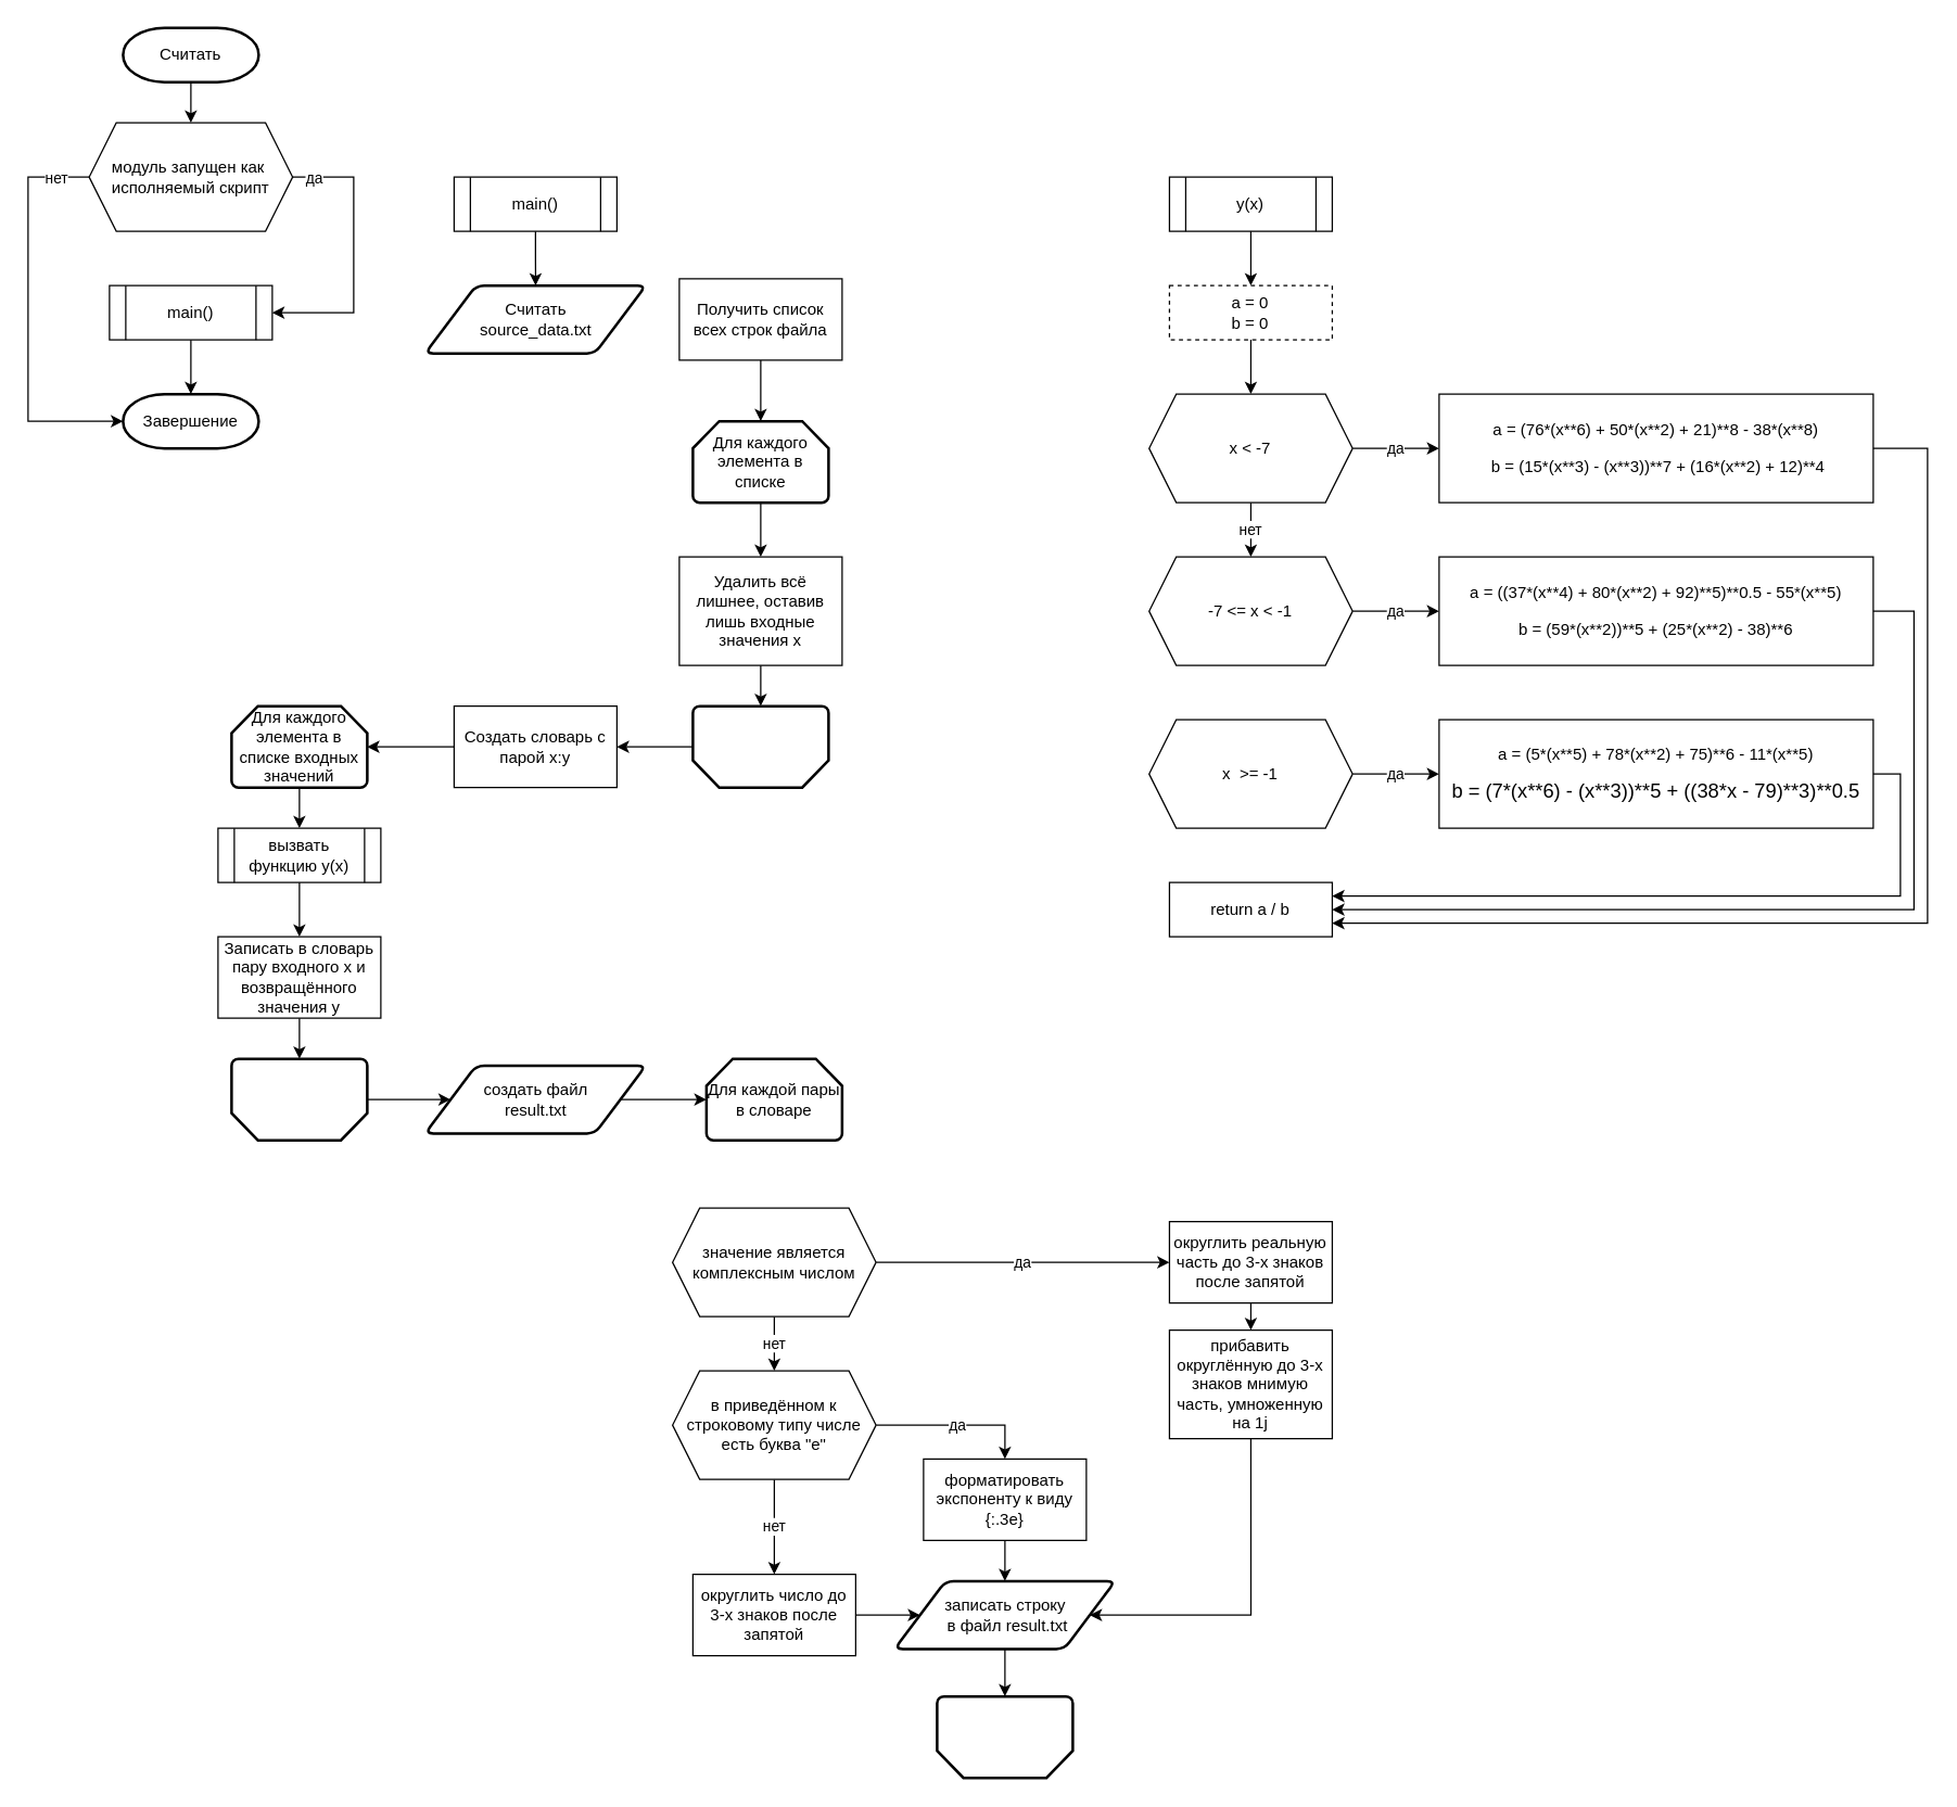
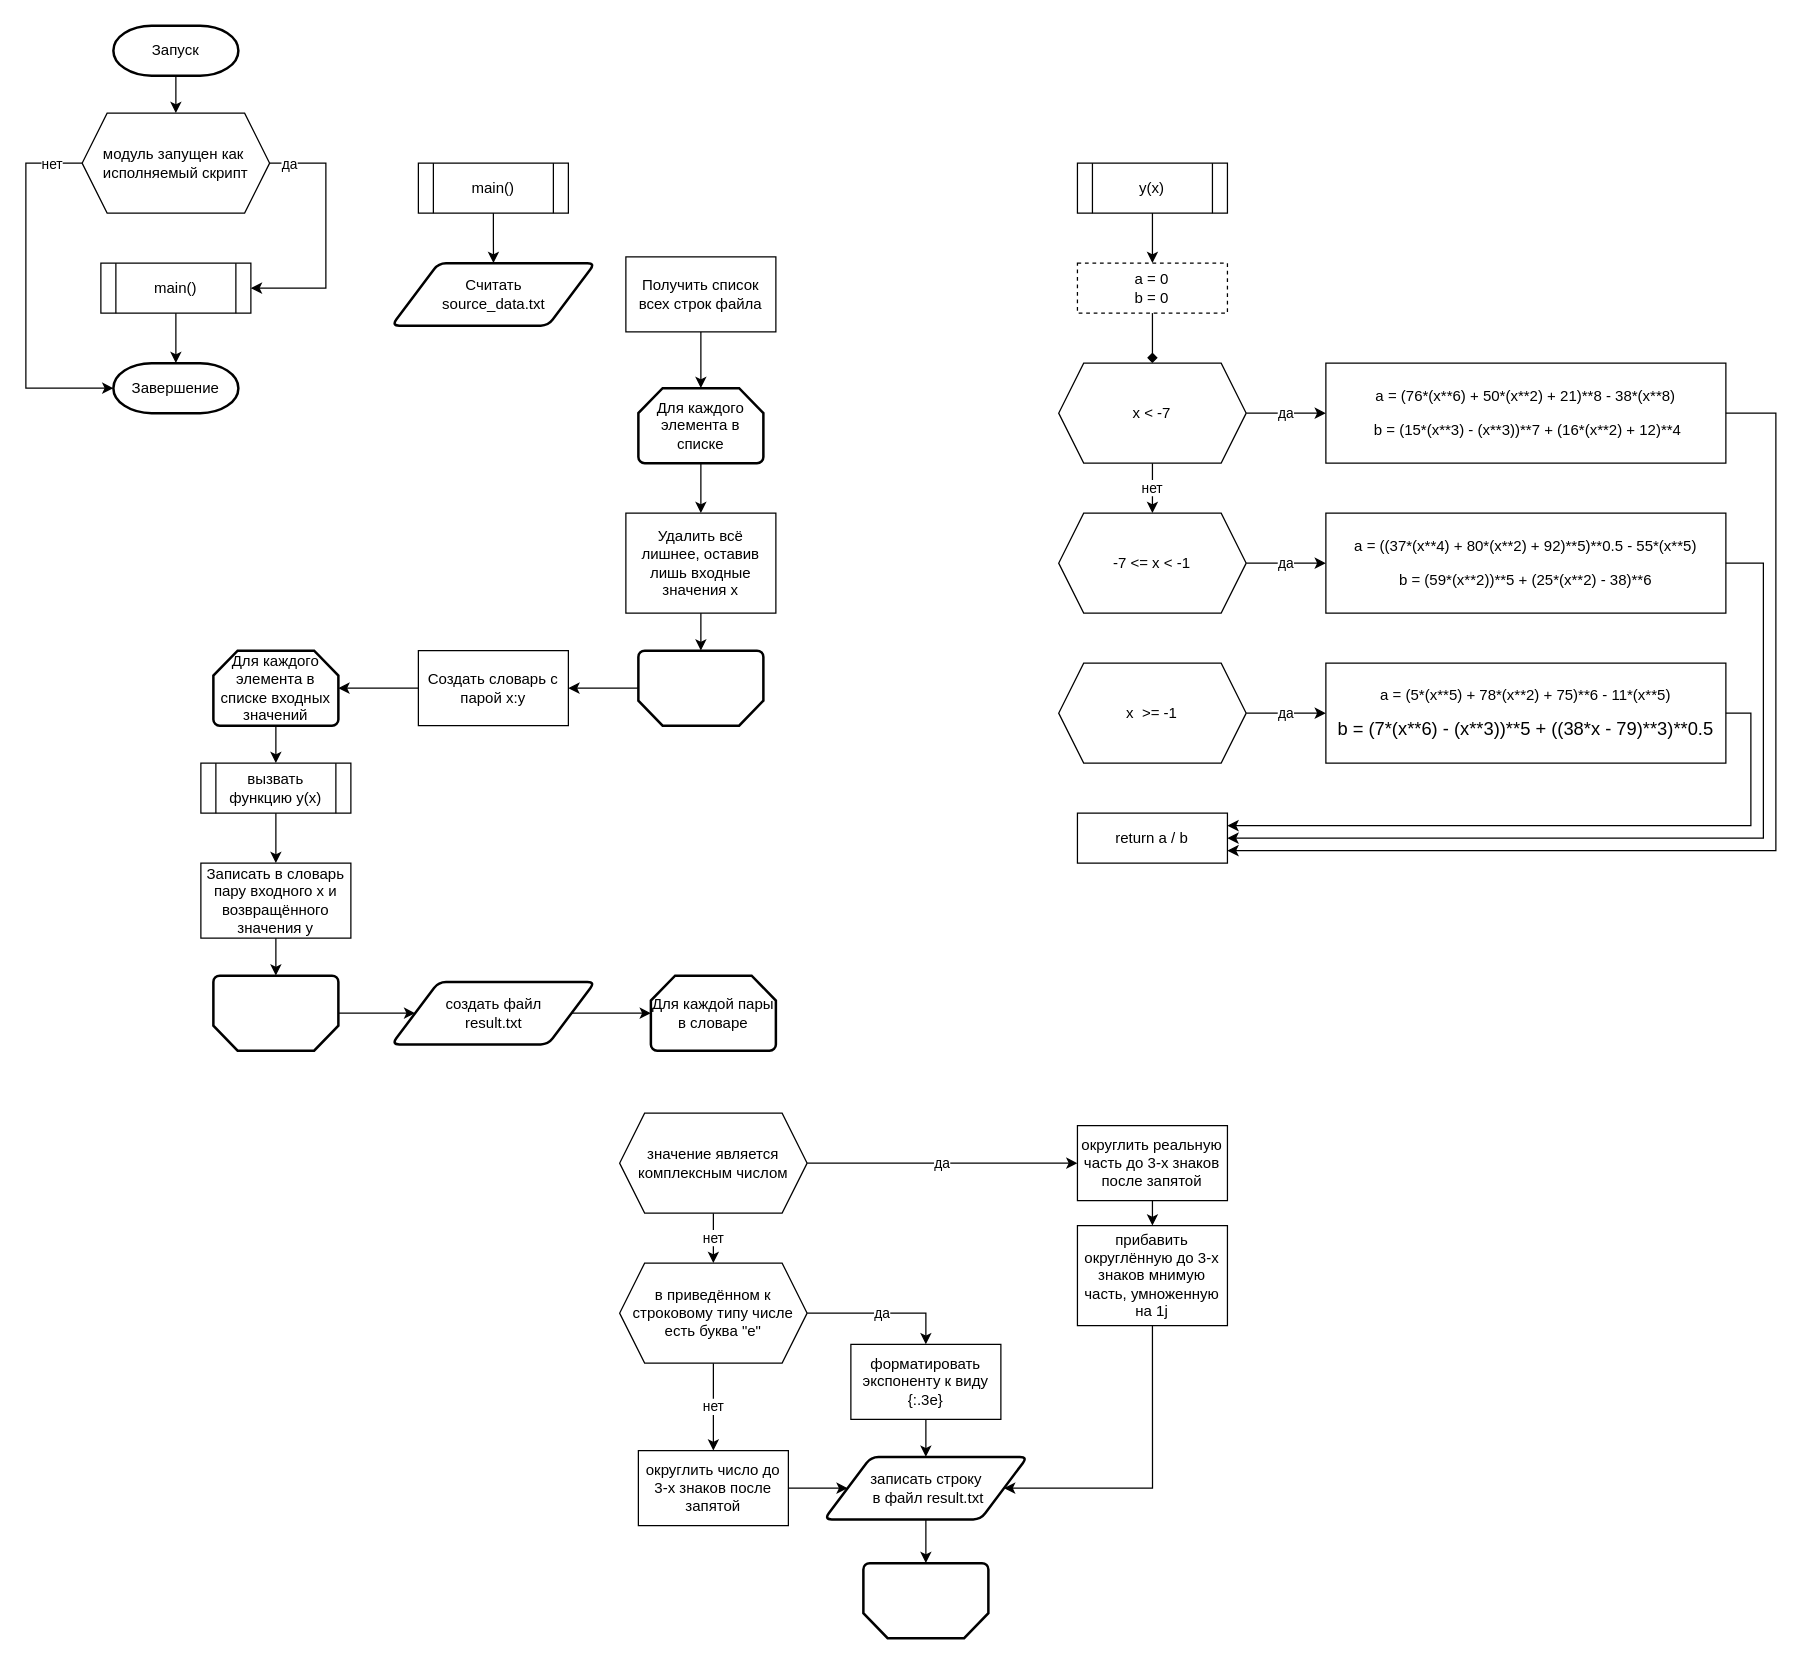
- <mxCell id="3" value="Считать" style="strokeWidth=2;html=1;shape=mxgraph.flowchart.terminator;whiteSpace=wrap;" parent="1" vertex="1"><mxGeometry x="90" y="20" width="100" height="40" as="geometry" /></mxCell>
+ <mxCell id="3" value="Запуск" style="strokeWidth=2;html=1;shape=mxgraph.flowchart.terminator;whiteSpace=wrap;" parent="1" vertex="1"><mxGeometry x="90" y="20" width="100" height="40" as="geometry" /></mxCell>
- <mxCell id="60" style="edgeStyle=orthogonalEdgeStyle;rounded=0;orthogonalLoop=1;jettySize=auto;html=1;exitX=0.5;exitY=1;exitDx=0;exitDy=0;entryX=0.5;entryY=0;entryDx=0;entryDy=0;" edge="1" parent="1" source="61" target="57"><mxGeometry relative="1" as="geometry" /></mxCell>
+ <mxCell id="60" style="edgeStyle=orthogonalEdgeStyle;rounded=0;orthogonalLoop=1;jettySize=auto;html=1;exitX=0.5;exitY=1;exitDx=0;exitDy=0;entryX=0.5;entryY=0;entryDx=0;entryDy=0;endArrow=diamond;" edge="1" parent="1" source="61" target="57"><mxGeometry relative="1" as="geometry" /></mxCell>
